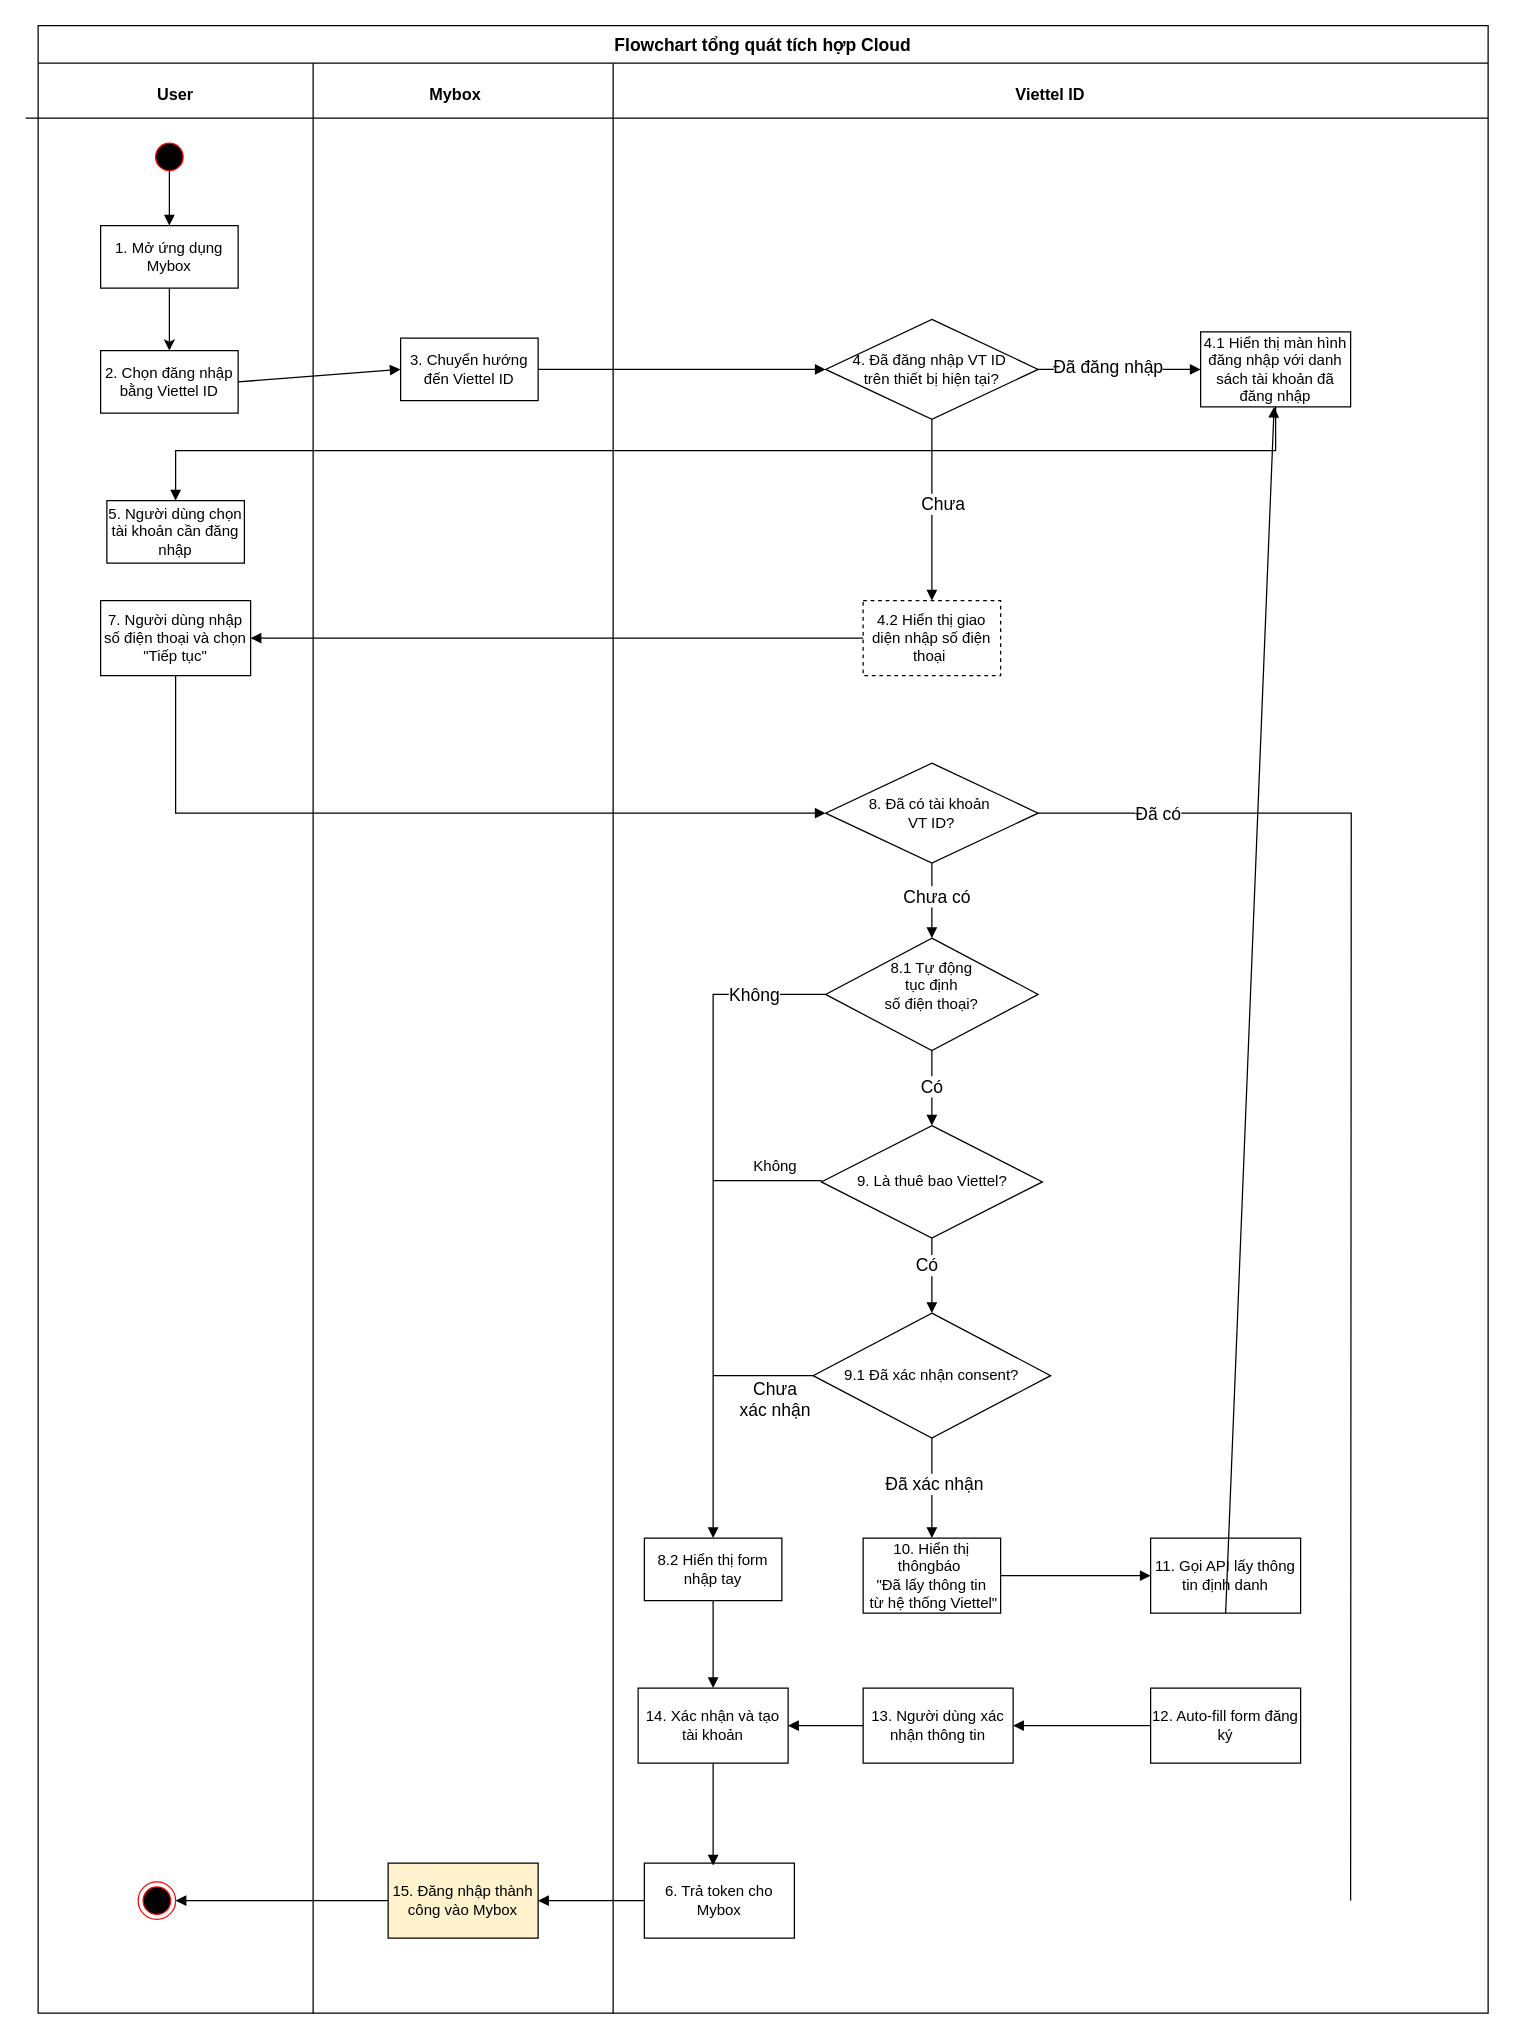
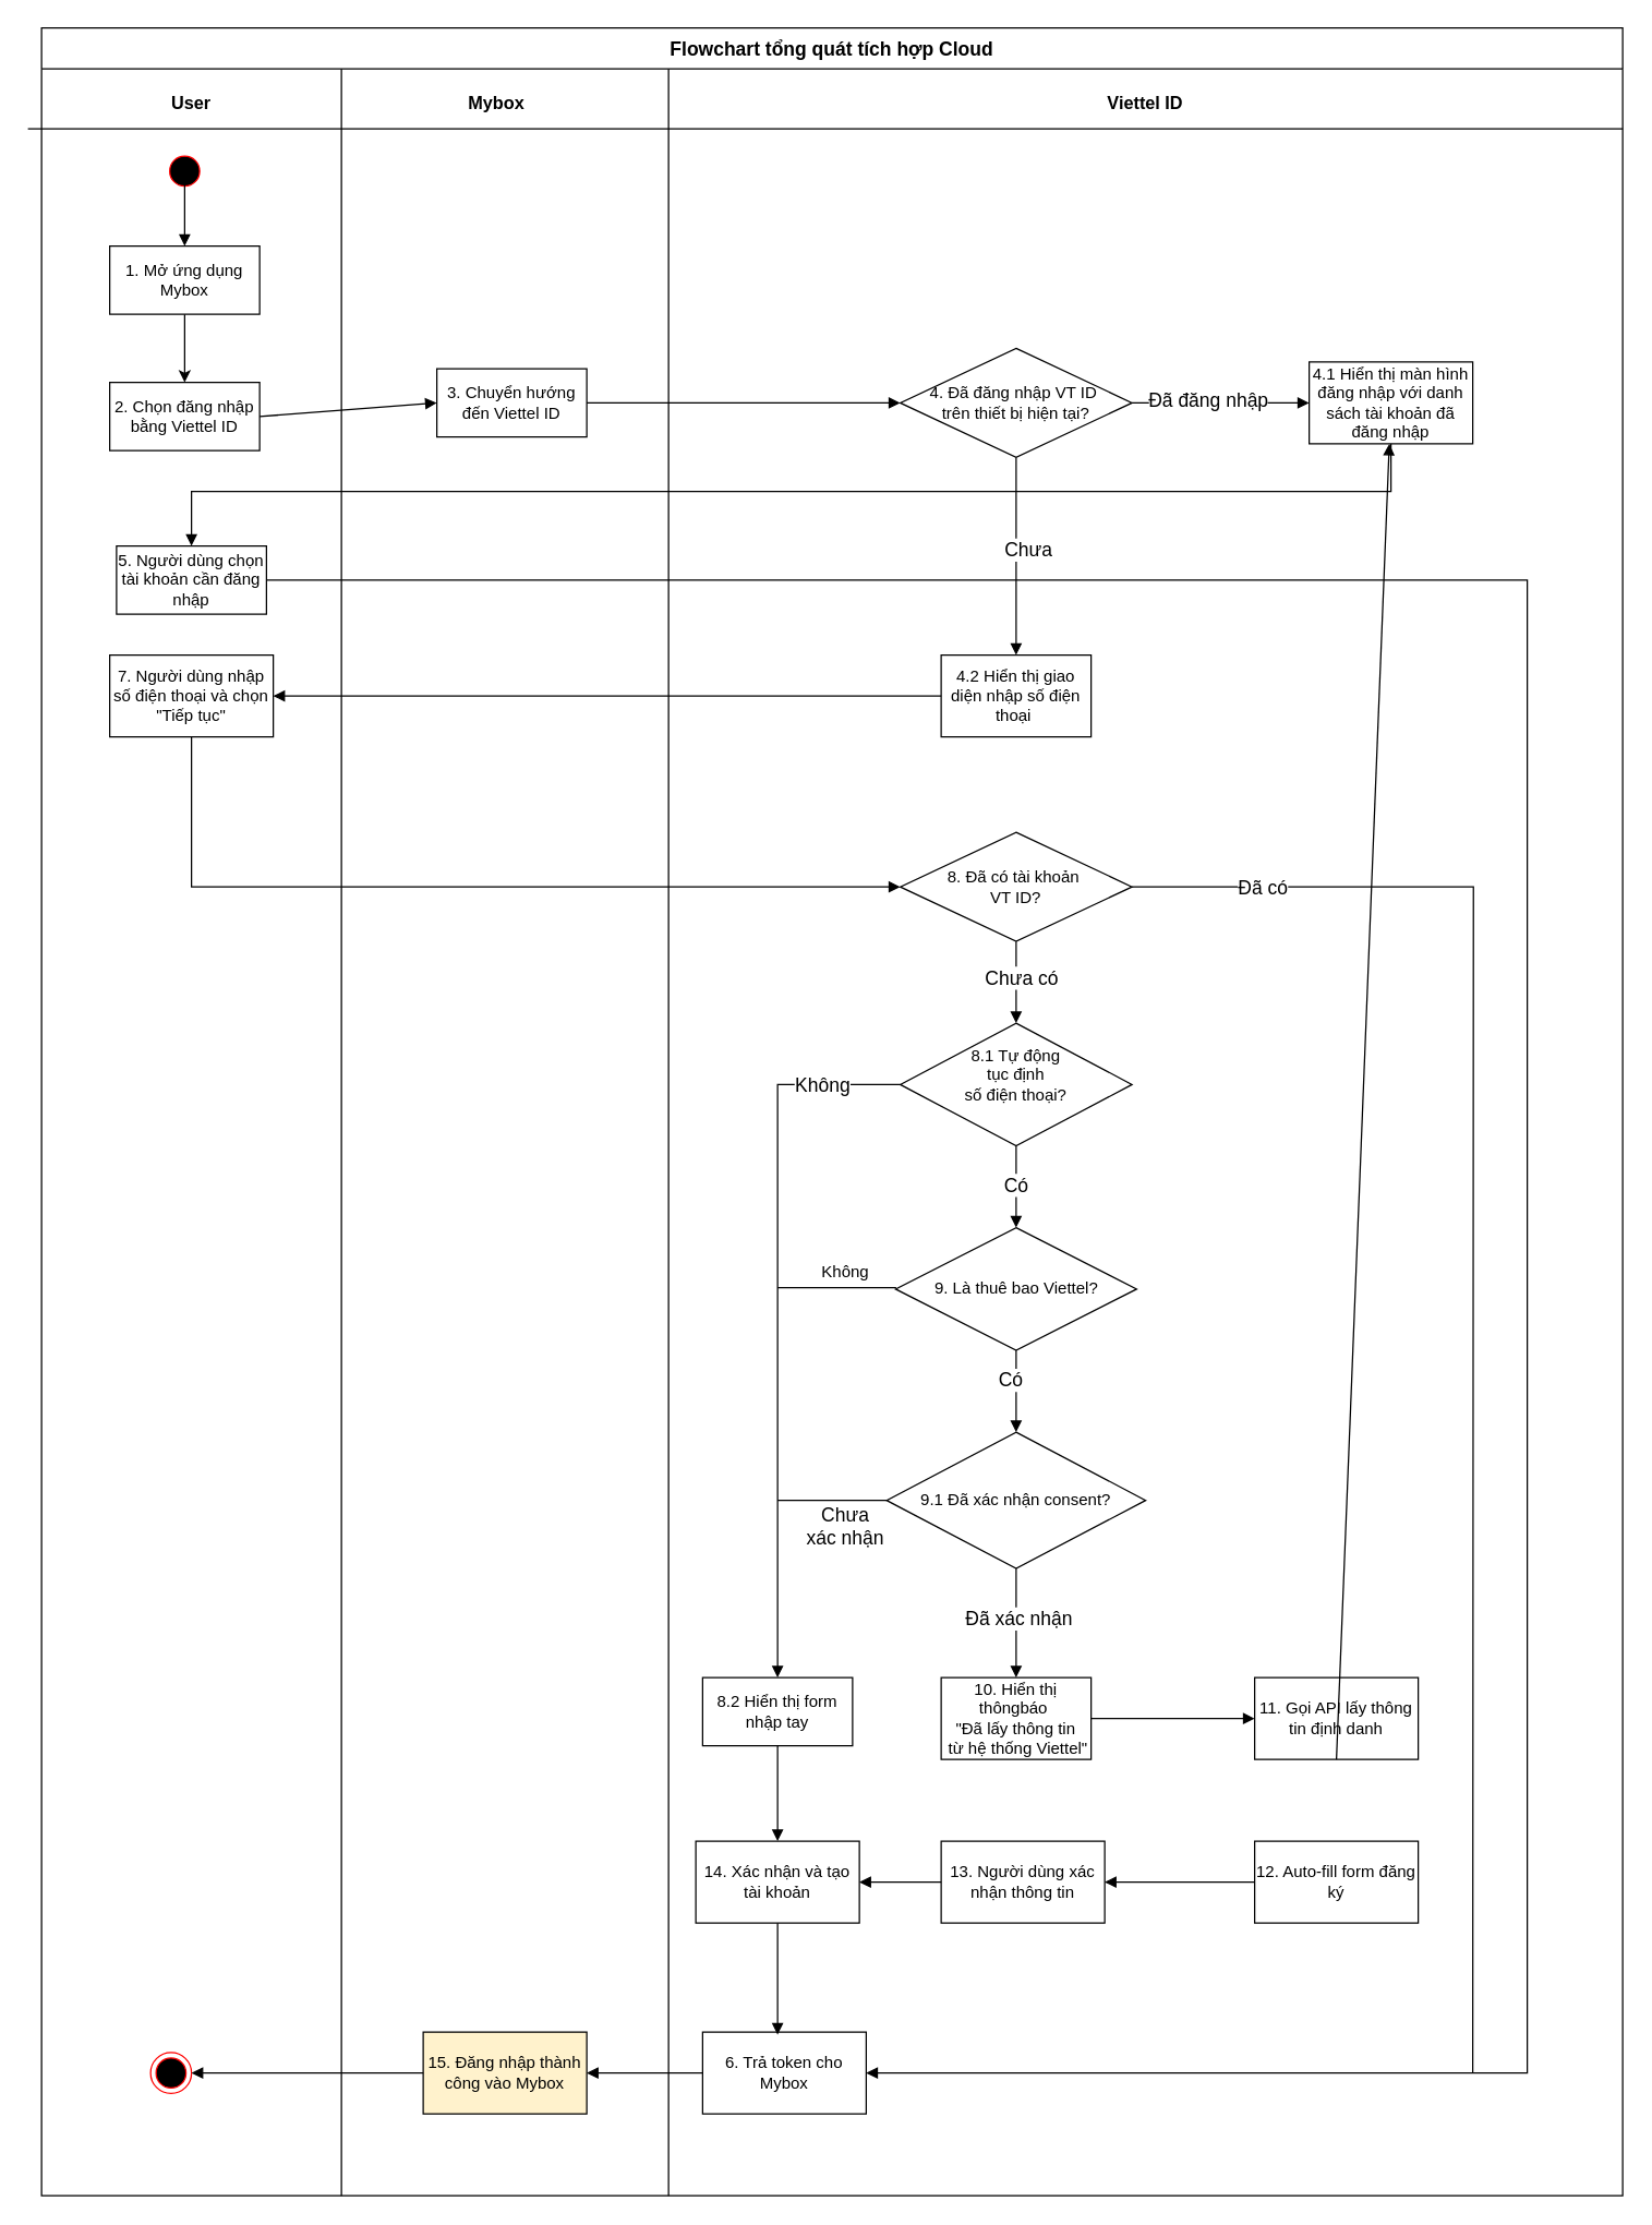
- <mxCell id="31" value="4.2 Hiển thị giao diện nhập số điện thoại&amp;nbsp;" style="html=1;whiteSpace=wrap;verticalAlign=middle;dashed=1;" vertex="1" parent="1"><mxGeometry x="690" y="480" width="110" height="60" as="geometry" /></mxCell>
+ <mxCell id="31" value="4.2 Hiển thị giao diện nhập số điện thoại&amp;nbsp;" style="html=1;whiteSpace=wrap;verticalAlign=middle;" vertex="1" parent="1"><mxGeometry x="690" y="480" width="110" height="60" as="geometry" /></mxCell>
+ <mxCell id="39" value="" style="html=1;verticalAlign=bottom;endArrow=block;curved=0;rounded=0;exitX=1;exitY=0.5;exitDx=0;exitDy=0;entryX=1;entryY=0.5;entryDx=0;entryDy=0;" edge="1" parent="1" source="29" target="16"><mxGeometry width="80" relative="1" as="geometry"><mxPoint x="540" y="610" as="sourcePoint" /><mxPoint x="620" y="610" as="targetPoint" /><Array as="points"><mxPoint x="1120" y="425" /><mxPoint x="1120" y="1520" /></Array></mxGeometry></mxCell>
